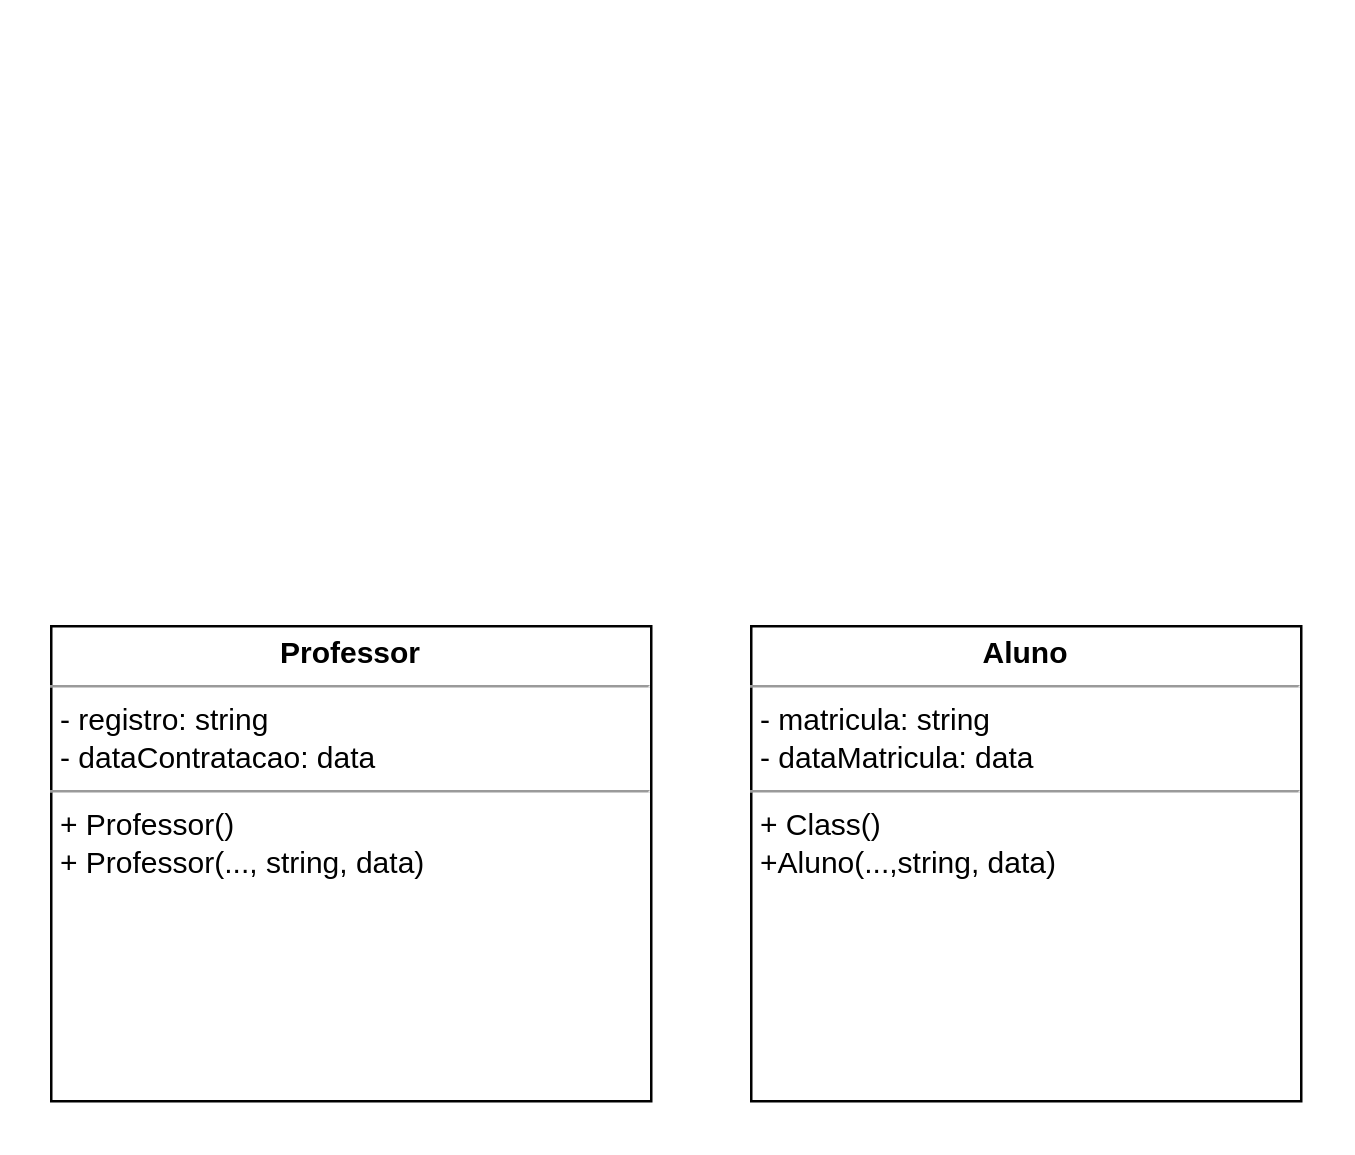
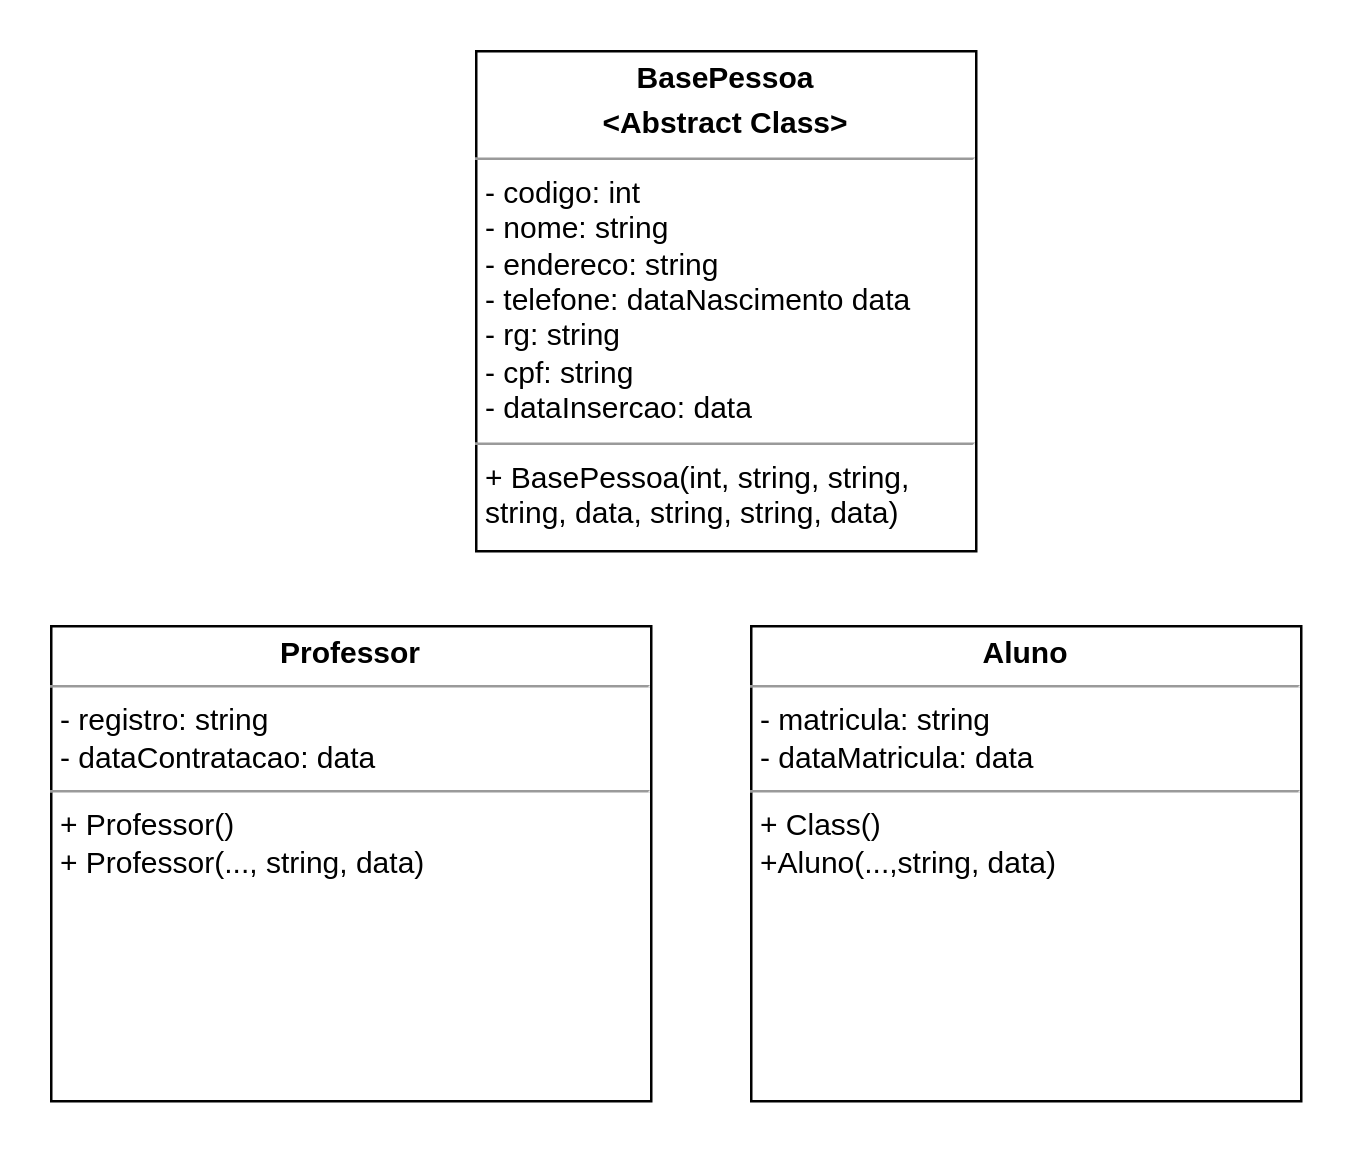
+ <mxCell id="2" value="&lt;p style=&quot;margin:0px;margin-top:4px;text-align:center;&quot;&gt;&lt;b&gt;BasePessoa&lt;/b&gt;&lt;/p&gt;&lt;p style=&quot;margin:0px;margin-top:4px;text-align:center;&quot;&gt;&lt;b&gt;&amp;lt;Abstract Class&amp;gt;&lt;/b&gt;&lt;/p&gt;&lt;hr size=&quot;1&quot;&gt;&lt;p style=&quot;margin:0px;margin-left:4px;&quot;&gt;- codigo: int&lt;/p&gt;&lt;p style=&quot;margin:0px;margin-left:4px;&quot;&gt;- nome: string&lt;/p&gt;&lt;p style=&quot;margin:0px;margin-left:4px;&quot;&gt;- endereco: string&lt;/p&gt;&lt;p style=&quot;margin:0px;margin-left:4px;&quot;&gt;- telefone: dataNascimento data&lt;/p&gt;&lt;p style=&quot;margin:0px;margin-left:4px;&quot;&gt;- rg: string&lt;/p&gt;&lt;p style=&quot;margin:0px;margin-left:4px;&quot;&gt;- cpf: string&lt;/p&gt;&lt;p style=&quot;margin:0px;margin-left:4px;&quot;&gt;- dataInsercao: data&lt;/p&gt;&lt;hr size=&quot;1&quot;&gt;&lt;p style=&quot;margin:0px;margin-left:4px;&quot;&gt;+ BasePessoa(int, string, string, string, data, string, string, data)&lt;/p&gt;" style="verticalAlign=top;align=left;overflow=fill;fontSize=12;fontFamily=Helvetica;html=1;whiteSpace=wrap;" vertex="1" parent="1"><mxGeometry x="190" y="20" width="200" height="200" as="geometry" /></mxCell>
